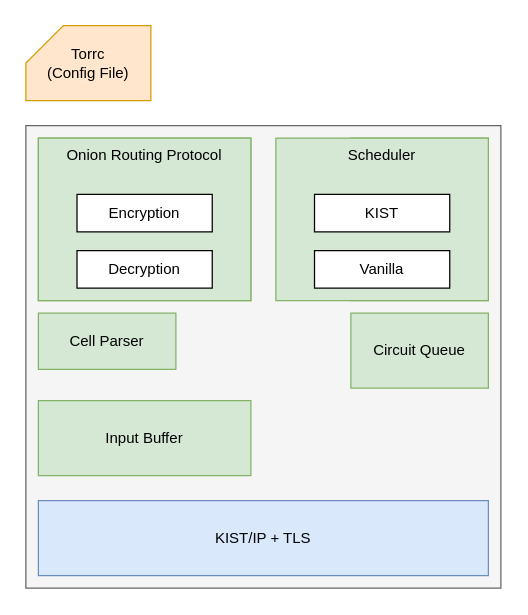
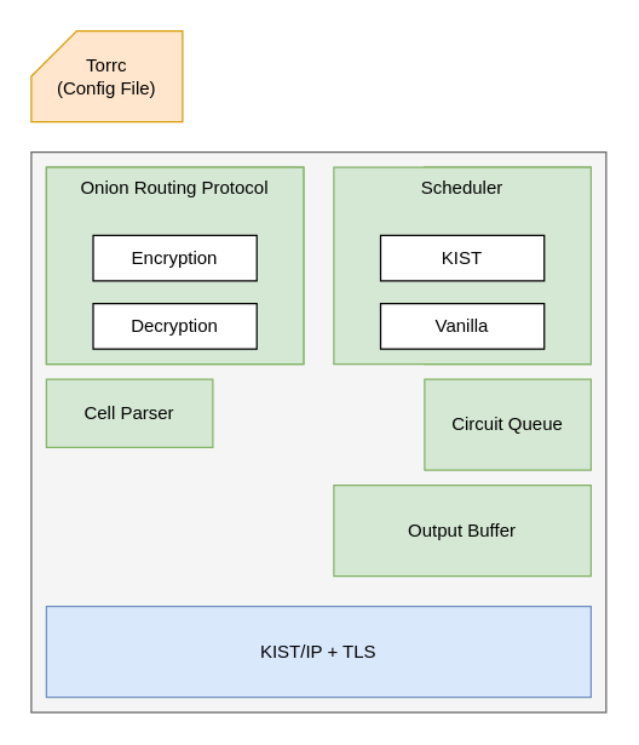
- <mxCell id="6" value="Input Buffer" style="rounded=0;whiteSpace=wrap;html=1;fillColor=#d5e8d4;strokeColor=#82b366;" vertex="1" parent="1"><mxGeometry x="30" y="320" width="170" height="60" as="geometry" /></mxCell>
+ <mxCell id="7" value="Output Buffer" style="rounded=0;whiteSpace=wrap;html=1;fillColor=#d5e8d4;strokeColor=#82b366;" vertex="1" parent="1"><mxGeometry x="220" y="320" width="170" height="60" as="geometry" /></mxCell>
